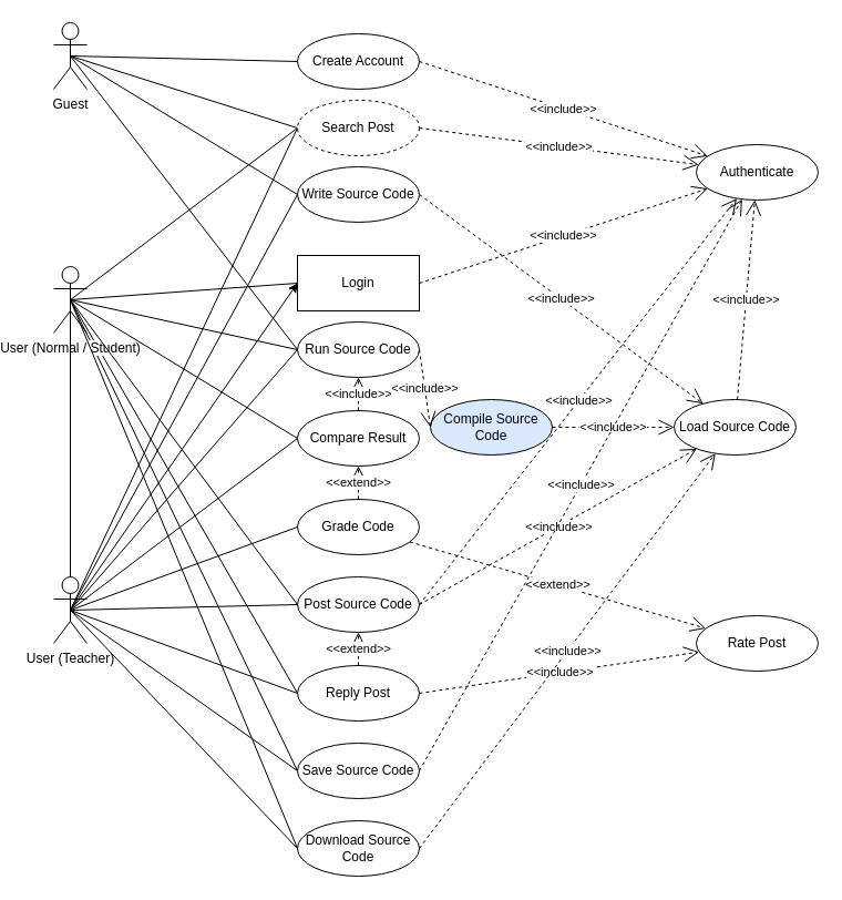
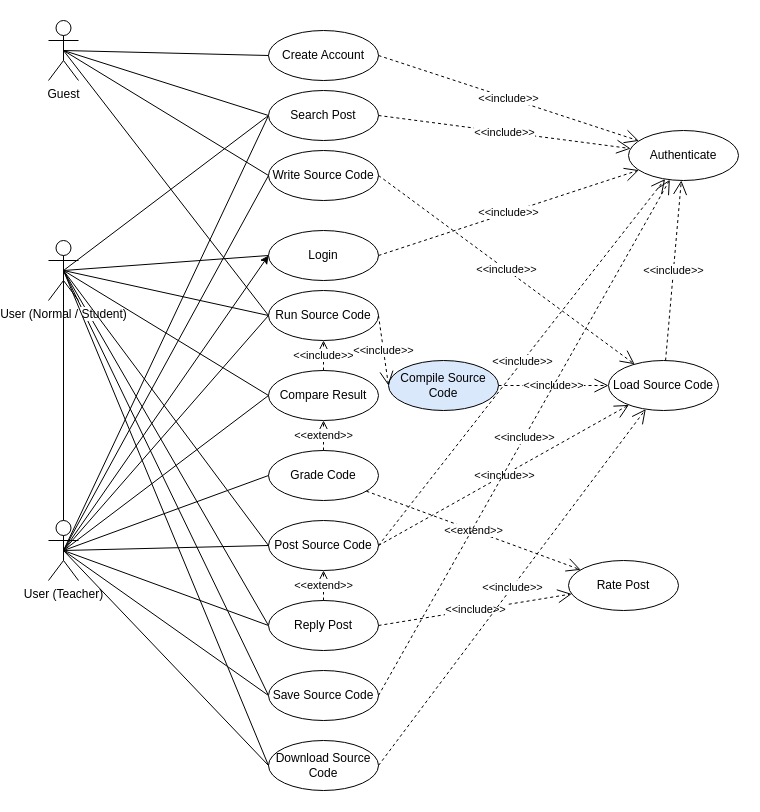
- <mxCell id="26" value="Search Post" style="ellipse;whiteSpace=wrap;html=1;dashed=1;" parent="1" vertex="1"><mxGeometry x="240" y="90" width="110" height="50" as="geometry" /></mxCell>
+ <mxCell id="26" value="Search Post" style="ellipse;whiteSpace=wrap;html=1;" parent="1" vertex="1"><mxGeometry x="240" y="90" width="110" height="50" as="geometry" /></mxCell>
- <mxCell id="15" value="Login" style="whiteSpace=wrap;html=1;rounded=0;" parent="1" vertex="1"><mxGeometry x="240" y="230" width="110" height="50" as="geometry" /></mxCell>
+ <mxCell id="15" value="Login" style="ellipse;whiteSpace=wrap;html=1;" parent="1" vertex="1"><mxGeometry x="240" y="230" width="110" height="50" as="geometry" /></mxCell>
- <mxCell id="33" value="Rate Post" style="ellipse;whiteSpace=wrap;html=1;" parent="1" vertex="1"><mxGeometry x="600" y="555" width="110" height="50" as="geometry" /></mxCell>
+ <mxCell id="33" value="Rate Post" style="ellipse;whiteSpace=wrap;html=1;" parent="1" vertex="1"><mxGeometry x="540" y="560" width="110" height="50" as="geometry" /></mxCell>
